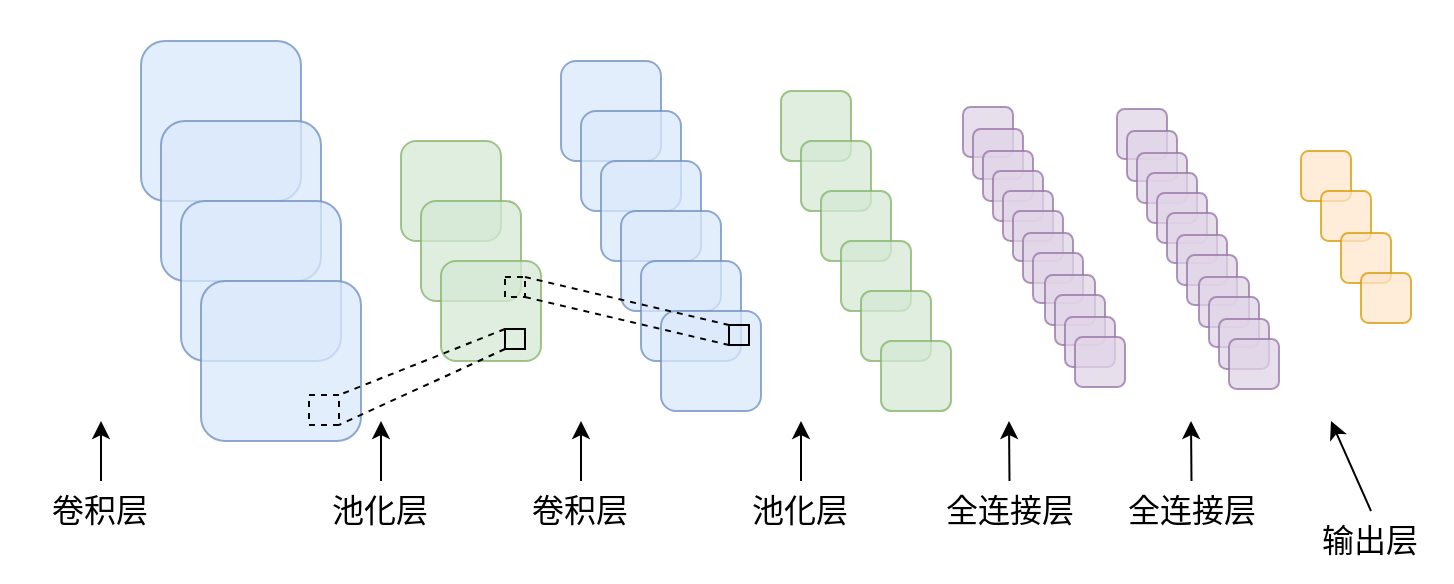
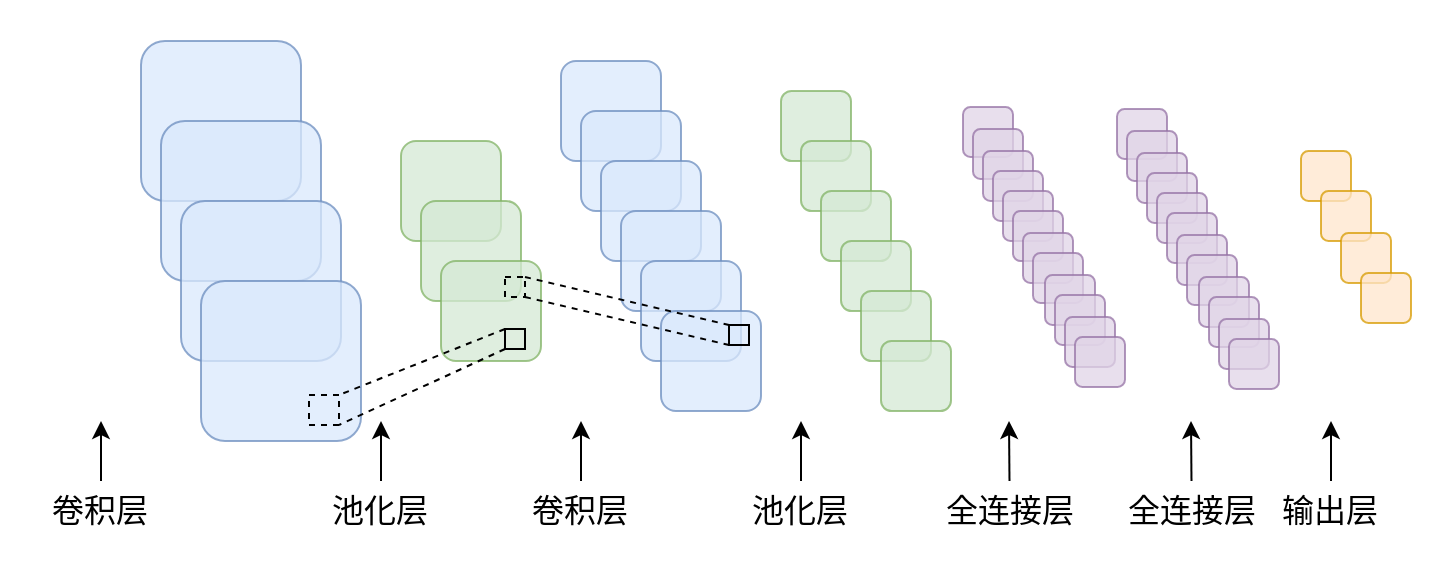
- <mxCell id="55" value="&lt;font style=&quot;font-size: 16px;&quot;&gt;输出层&lt;/font&gt;" style="text;html=1;strokeColor=none;fillColor=none;align=center;verticalAlign=middle;whiteSpace=wrap;rounded=0;" vertex="1" parent="1"><mxGeometry x="655" y="255" width="60" height="30" as="geometry" /></mxCell>
+ <mxCell id="55" value="&lt;font style=&quot;font-size: 16px;&quot;&gt;输出层&lt;/font&gt;" style="text;html=1;strokeColor=none;fillColor=none;align=center;verticalAlign=middle;whiteSpace=wrap;rounded=0;" vertex="1" parent="1"><mxGeometry x="635" y="240" width="60" height="30" as="geometry" /></mxCell>
